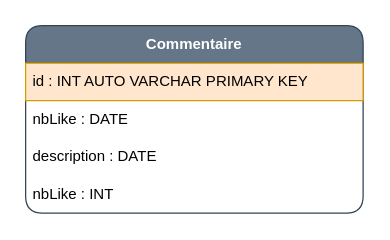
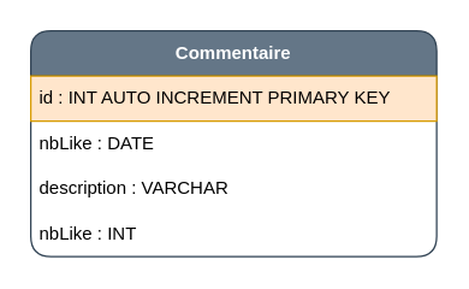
- <mxCell id="3" value="id : INT AUTO VARCHAR PRIMARY KEY" style="text;strokeColor=#d79b00;fillColor=#ffe6cc;align=left;verticalAlign=middle;spacingLeft=4;spacingRight=4;overflow=hidden;points=[[0,0.5],[1,0.5]];portConstraint=eastwest;rotatable=0;whiteSpace=wrap;html=1;" vertex="1" parent="2"><mxGeometry y="30" width="270" height="30" as="geometry" /></mxCell>
+ <mxCell id="3" value="id : INT AUTO INCREMENT PRIMARY KEY" style="text;strokeColor=#d79b00;fillColor=#ffe6cc;align=left;verticalAlign=middle;spacingLeft=4;spacingRight=4;overflow=hidden;points=[[0,0.5],[1,0.5]];portConstraint=eastwest;rotatable=0;whiteSpace=wrap;html=1;" vertex="1" parent="2"><mxGeometry y="30" width="270" height="30" as="geometry" /></mxCell>
- <mxCell id="5" value="description : DATE" style="text;strokeColor=none;fillColor=none;align=left;verticalAlign=middle;spacingLeft=4;spacingRight=4;overflow=hidden;points=[[0,0.5],[1,0.5]];portConstraint=eastwest;rotatable=0;whiteSpace=wrap;html=1;rounded=1;" vertex="1" parent="2"><mxGeometry y="90" width="270" height="30" as="geometry" /></mxCell>
+ <mxCell id="5" value="description : VARCHAR" style="text;strokeColor=none;fillColor=none;align=left;verticalAlign=middle;spacingLeft=4;spacingRight=4;overflow=hidden;points=[[0,0.5],[1,0.5]];portConstraint=eastwest;rotatable=0;whiteSpace=wrap;html=1;rounded=1;" vertex="1" parent="2"><mxGeometry y="90" width="270" height="30" as="geometry" /></mxCell>
